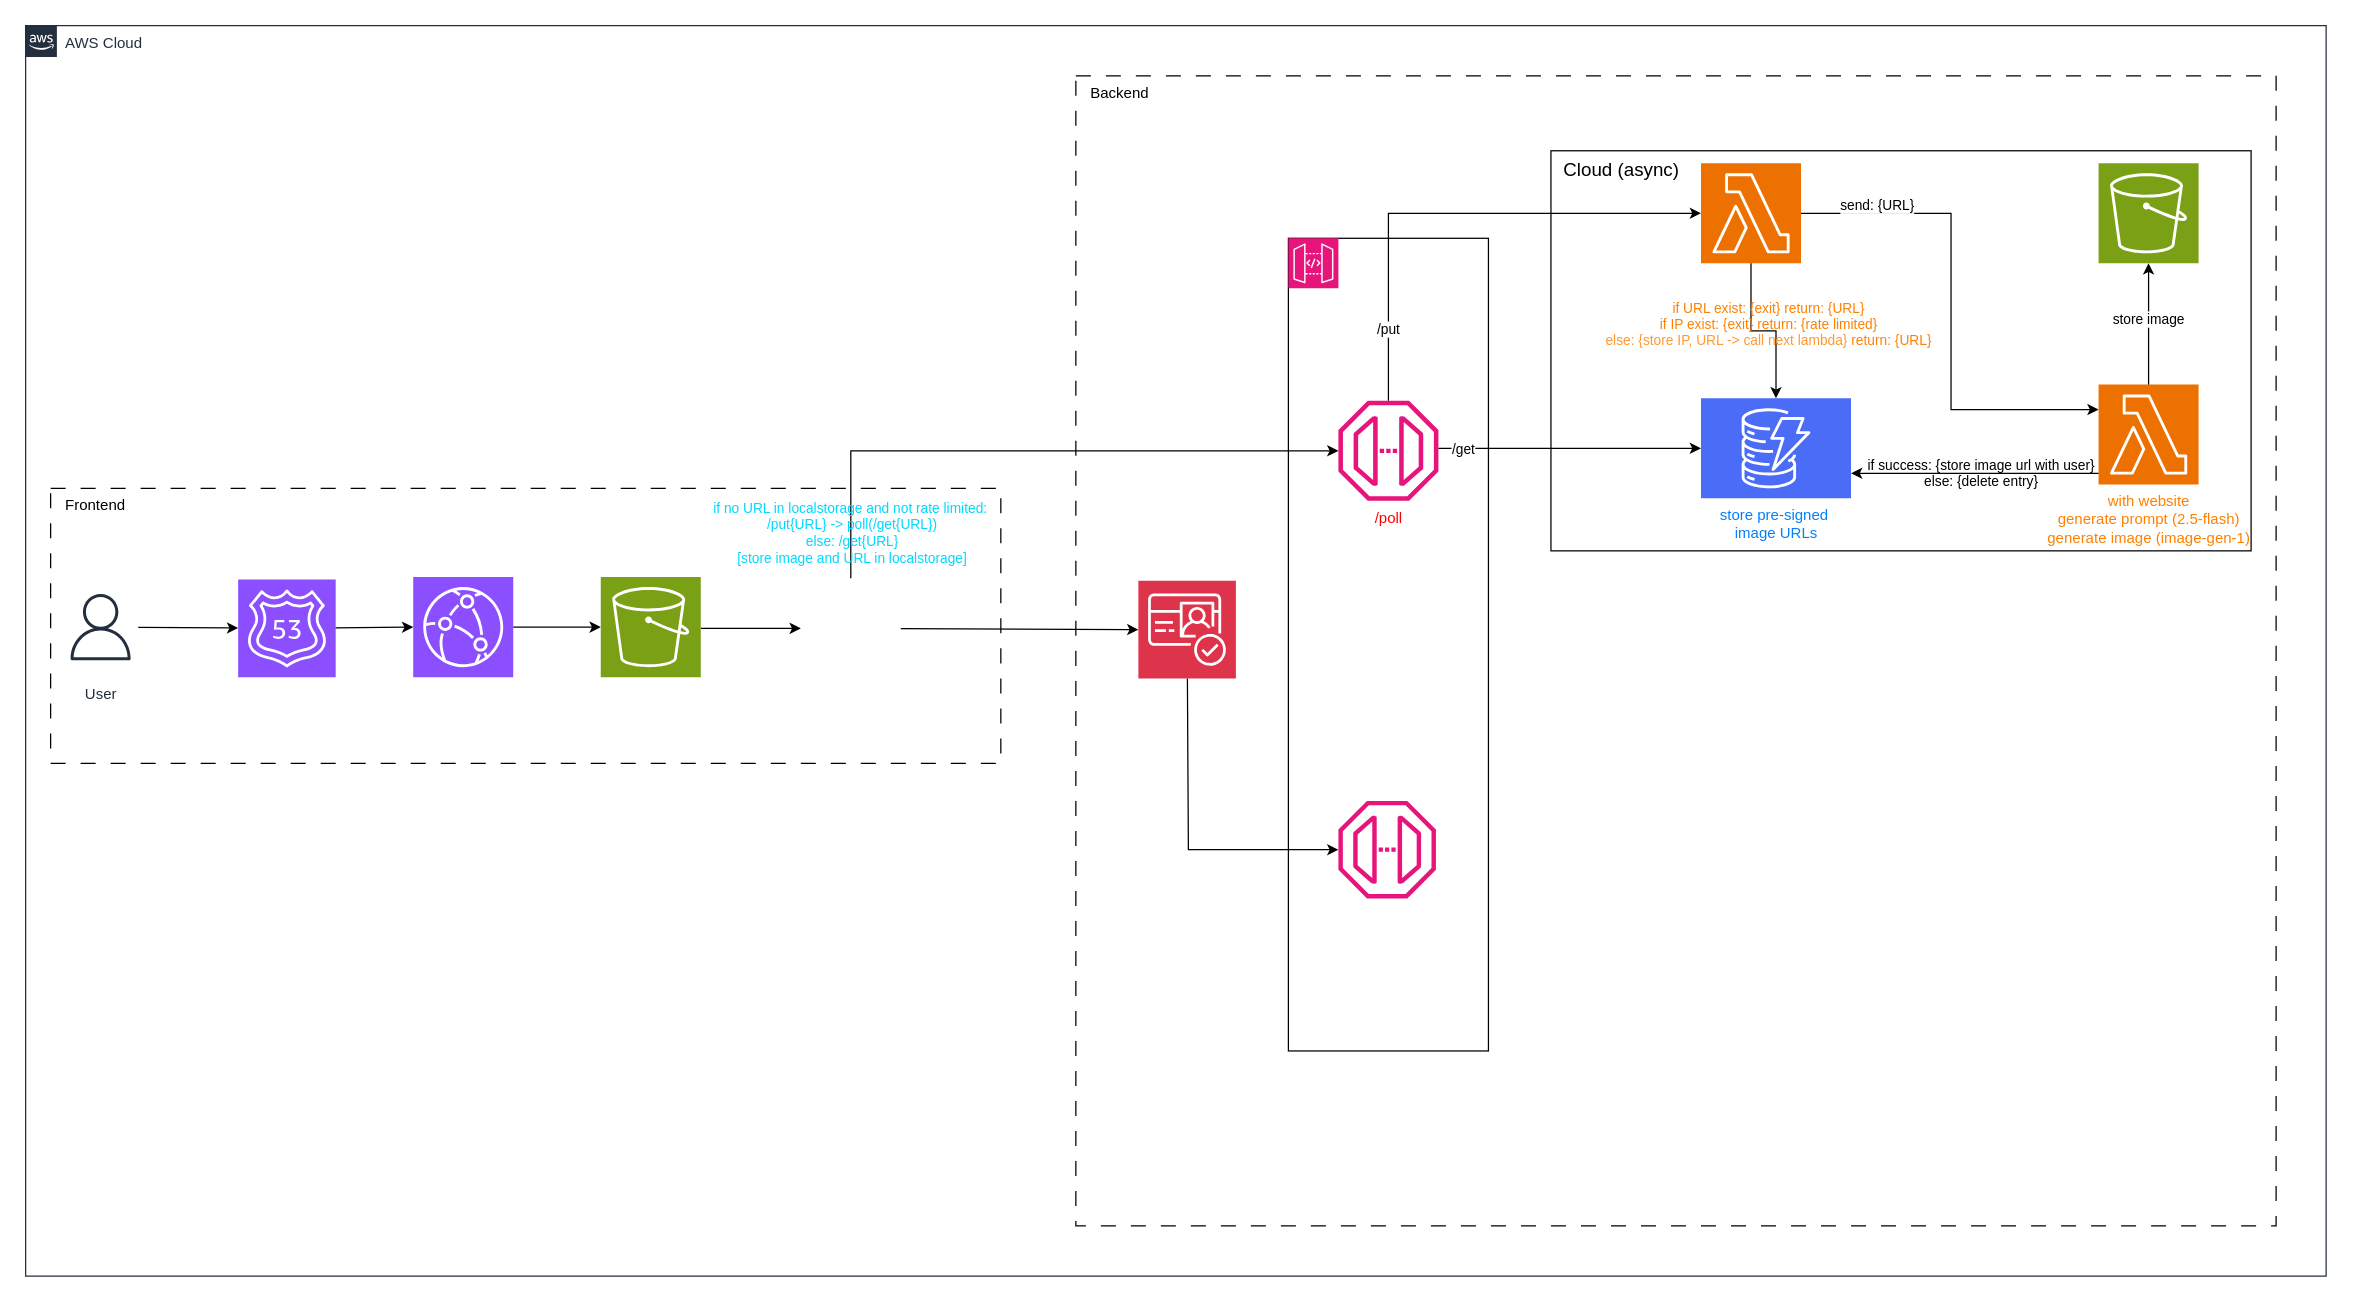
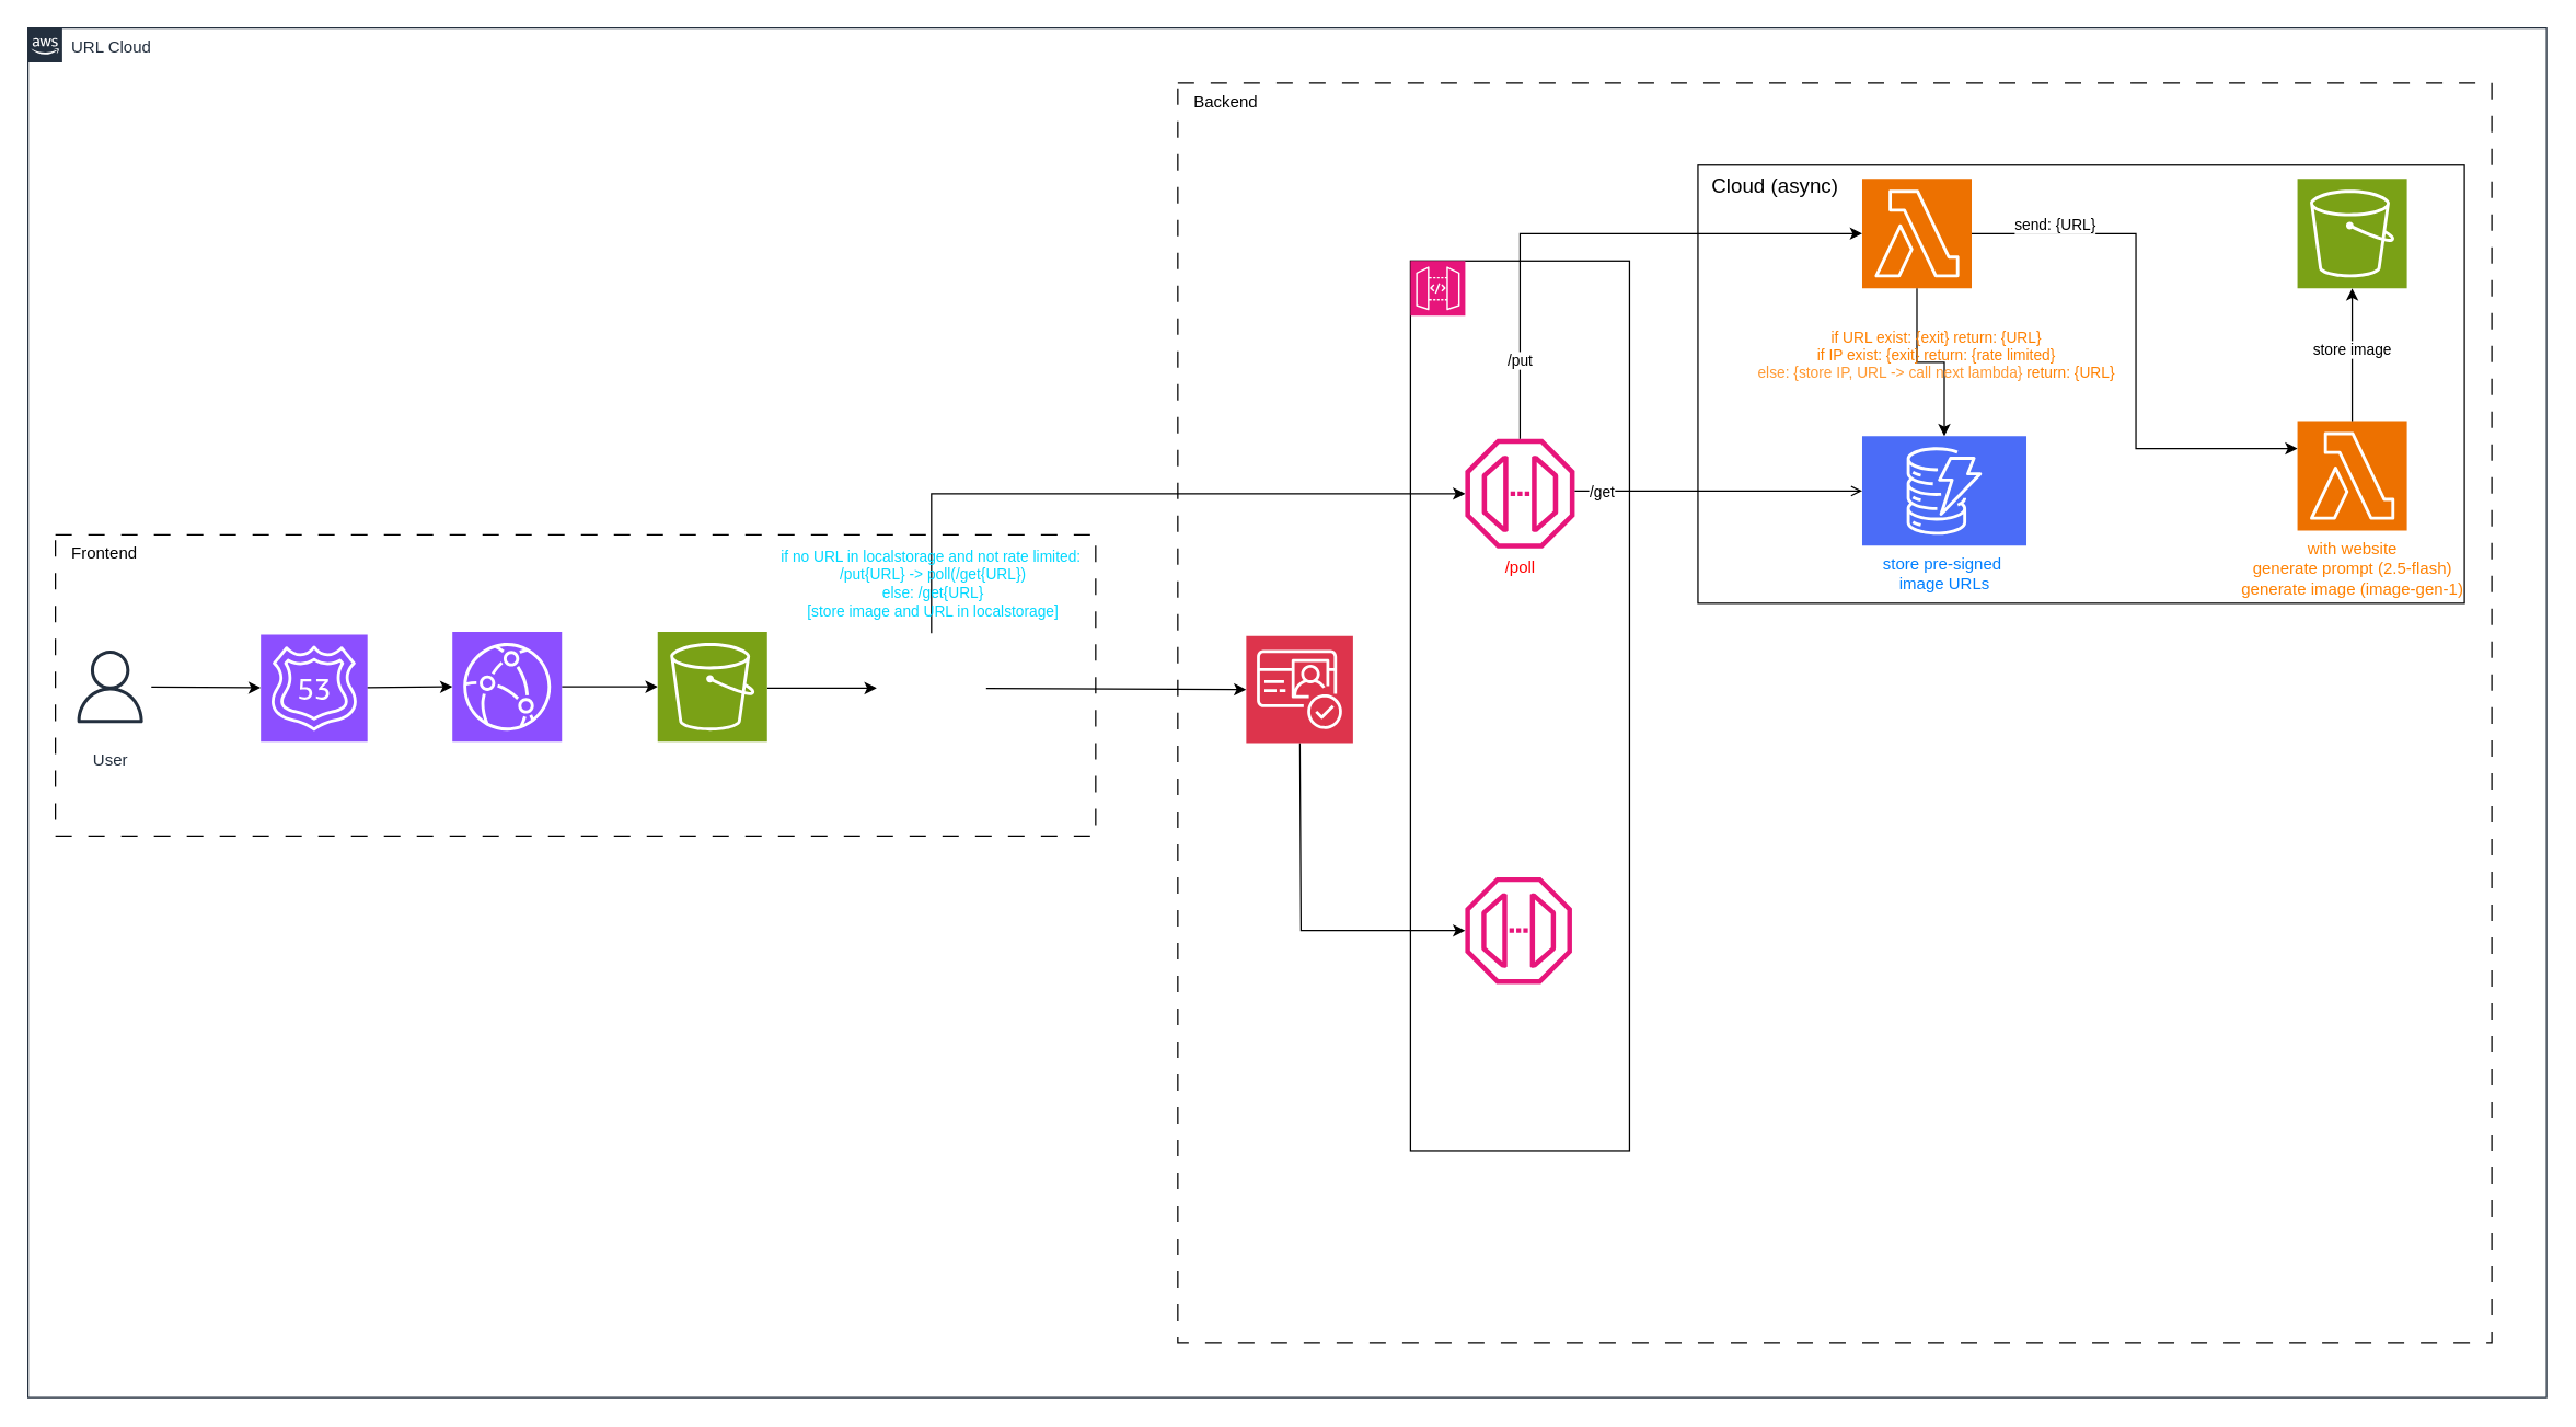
- <mxCell id="2" value="AWS Cloud" style="points=[[0,0],[0.25,0],[0.5,0],[0.75,0],[1,0],[1,0.25],[1,0.5],[1,0.75],[1,1],[0.75,1],[0.5,1],[0.25,1],[0,1],[0,0.75],[0,0.5],[0,0.25]];outlineConnect=0;gradientColor=none;html=1;whiteSpace=wrap;fontSize=12;fontStyle=0;shape=mxgraph.aws4.group;grIcon=mxgraph.aws4.group_aws_cloud_alt;strokeColor=#232F3E;fillColor=none;verticalAlign=top;align=left;spacingLeft=30;fontColor=#232F3E;labelBackgroundColor=#ffffff;container=1;pointerEvents=0;collapsible=0;recursiveResize=0;" parent="1" vertex="1"><mxGeometry x="20" y="20" width="1840" height="1000" as="geometry" /></mxCell>
+ <mxCell id="2" value="URL Cloud" style="points=[[0,0],[0.25,0],[0.5,0],[0.75,0],[1,0],[1,0.25],[1,0.5],[1,0.75],[1,1],[0.75,1],[0.5,1],[0.25,1],[0,1],[0,0.75],[0,0.5],[0,0.25]];outlineConnect=0;gradientColor=none;html=1;whiteSpace=wrap;fontSize=12;fontStyle=0;shape=mxgraph.aws4.group;grIcon=mxgraph.aws4.group_aws_cloud_alt;strokeColor=#232F3E;fillColor=none;verticalAlign=top;align=left;spacingLeft=30;fontColor=#232F3E;labelBackgroundColor=#ffffff;container=1;pointerEvents=0;collapsible=0;recursiveResize=0;" parent="1" vertex="1"><mxGeometry x="20" y="20" width="1840" height="1000" as="geometry" /></mxCell>
- <mxCell id="28" style="edgeStyle=orthogonalEdgeStyle;rounded=0;orthogonalLoop=1;jettySize=auto;html=1;entryX=0;entryY=0.5;entryDx=0;entryDy=0;entryPerimeter=0;" parent="2" source="19" target="13" edge="1"><mxGeometry relative="1" as="geometry"><Array as="points"><mxPoint x="1059" y="337" /><mxPoint x="1180" y="338" /></Array></mxGeometry></mxCell>
+ <mxCell id="28" style="edgeStyle=orthogonalEdgeStyle;rounded=0;orthogonalLoop=1;jettySize=auto;html=1;entryX=0;entryY=0.5;entryDx=0;entryDy=0;entryPerimeter=0;endArrow=open;" parent="2" source="19" target="13" edge="1"><mxGeometry relative="1" as="geometry"><Array as="points"><mxPoint x="1059" y="337" /><mxPoint x="1180" y="338" /></Array></mxGeometry></mxCell>
- <mxCell id="30" style="edgeStyle=orthogonalEdgeStyle;rounded=0;orthogonalLoop=1;jettySize=auto;html=1;entryX=1;entryY=0.75;entryDx=0;entryDy=0;entryPerimeter=0;" parent="2" source="12" target="13" edge="1"><mxGeometry relative="1" as="geometry"><mxPoint x="1420" y="340" as="targetPoint" /><Array as="points"><mxPoint x="1550" y="358" /><mxPoint x="1550" y="358" /></Array></mxGeometry></mxCell>
- <mxCell id="31" value="if success: {store image url with user}&lt;div&gt;else: {delete entry}&lt;br&gt;&lt;div&gt;&lt;br&gt;&lt;/div&gt;&lt;/div&gt;" style="edgeLabel;html=1;align=center;verticalAlign=middle;resizable=0;points=[];labelBackgroundColor=none;" parent="30" vertex="1" connectable="0"><mxGeometry x="0.187" y="-1" relative="1" as="geometry"><mxPoint x="23" y="7" as="offset" /></mxGeometry></mxCell>
